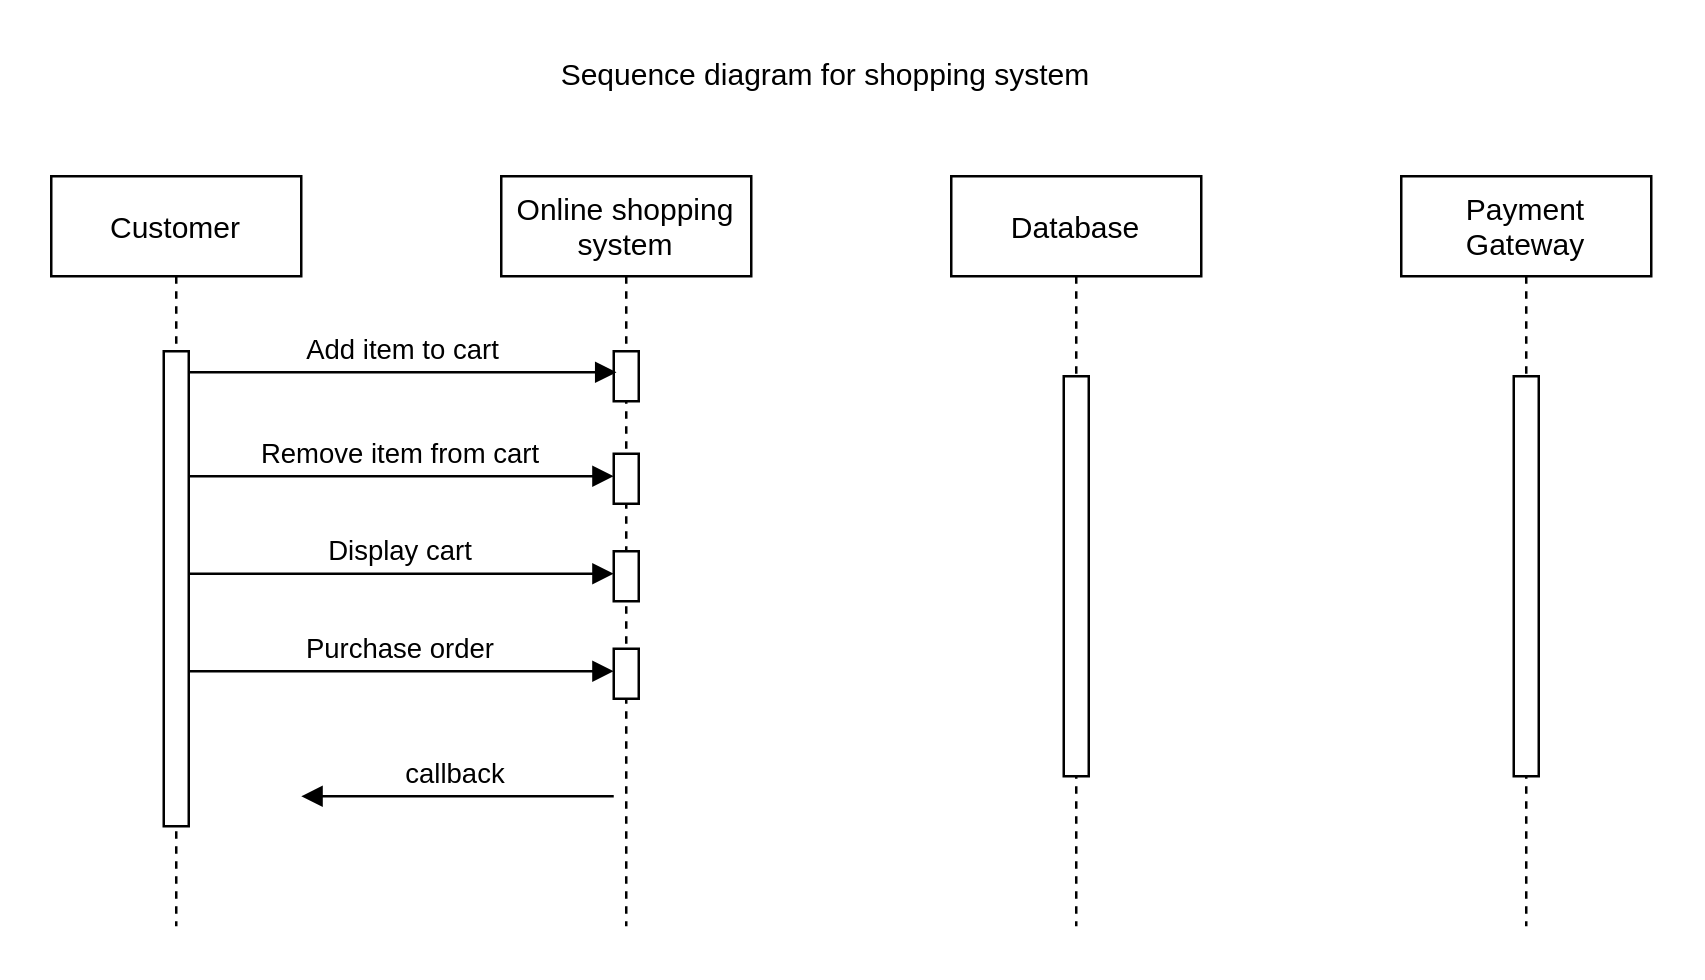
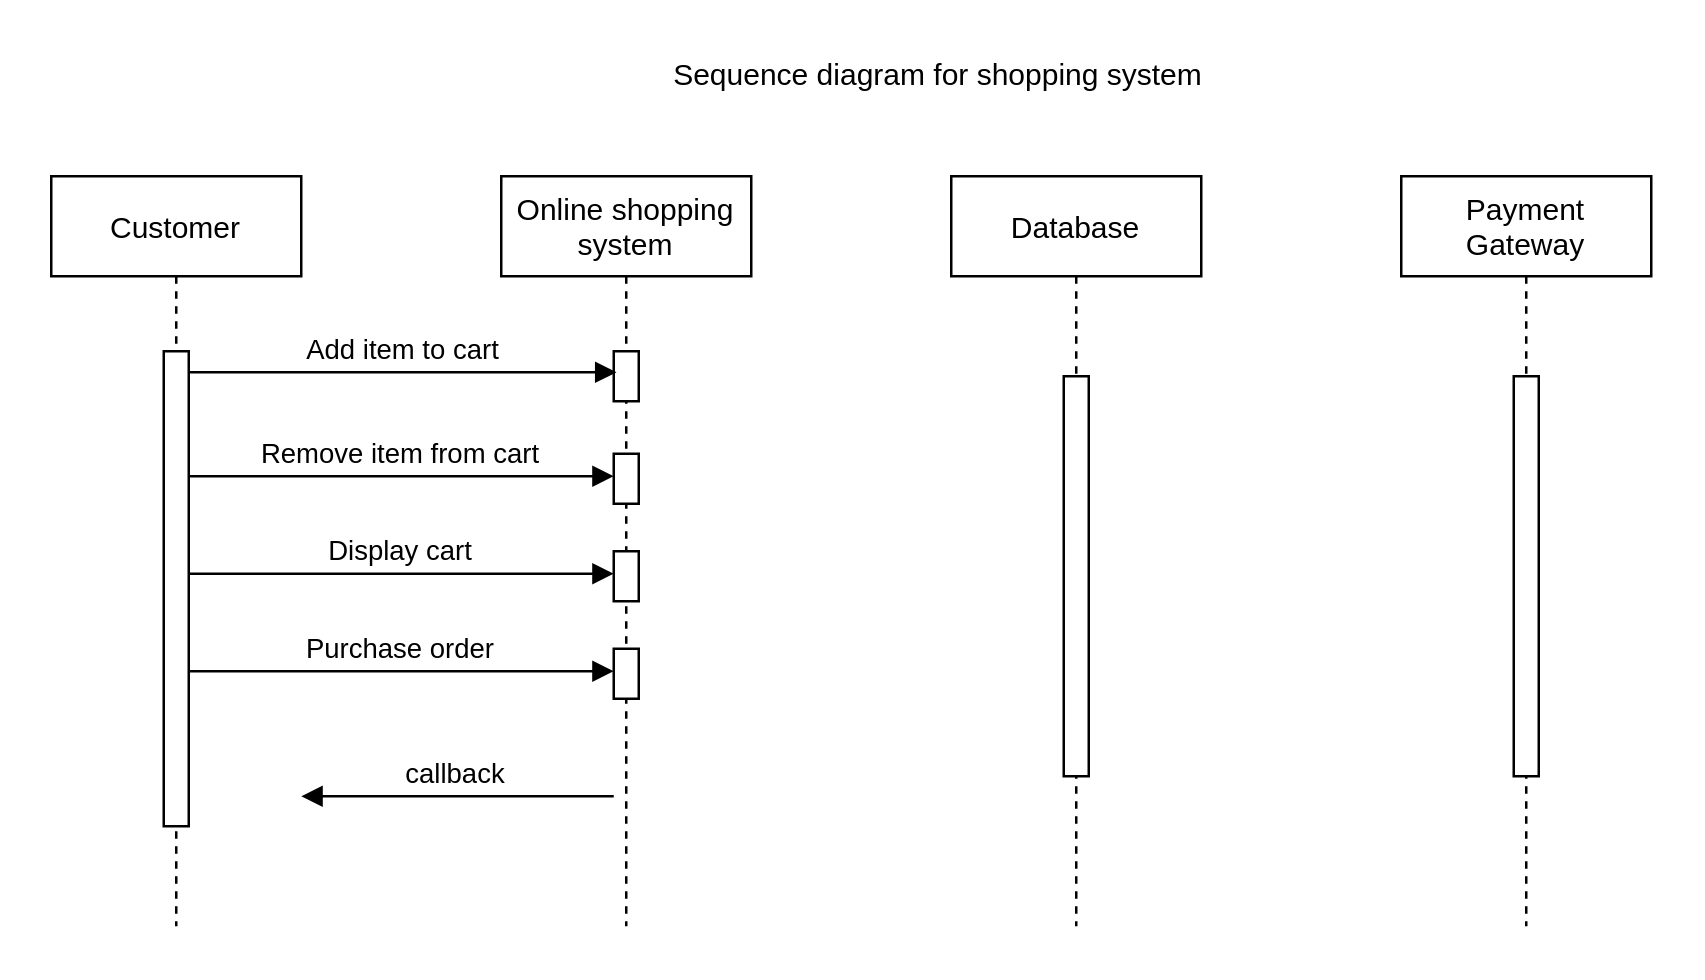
- <mxCell id="12" value="Sequence diagram for shopping system" style="text;html=1;strokeColor=none;fillColor=none;align=center;verticalAlign=middle;whiteSpace=wrap;rounded=0;" parent="1" vertex="1"><mxGeometry x="200" y="20" width="260" height="20" as="geometry" /></mxCell>
+ <mxCell id="12" value="Sequence diagram for shopping system" style="text;html=1;strokeColor=none;fillColor=none;align=center;verticalAlign=middle;whiteSpace=wrap;rounded=0;" parent="1" vertex="1"><mxGeometry x="245" y="20" width="260" height="20" as="geometry" /></mxCell>
